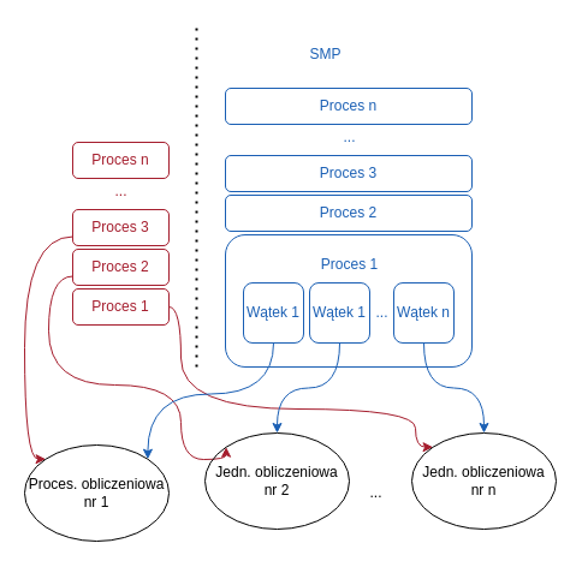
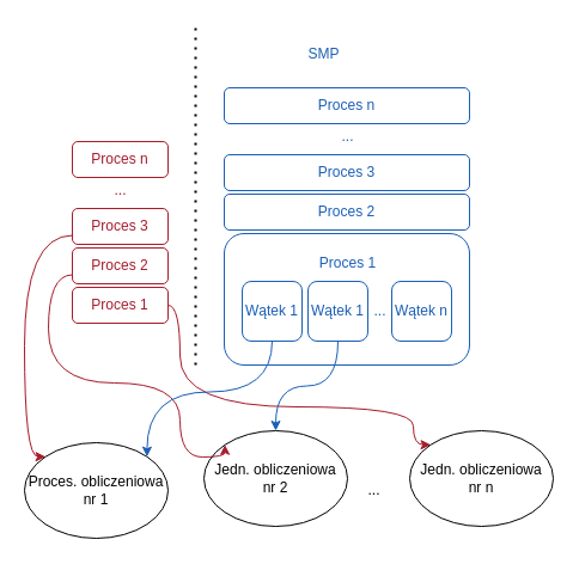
- <mxCell id="24" style="edgeStyle=orthogonalEdgeStyle;rounded=0;orthogonalLoop=1;jettySize=auto;html=1;exitX=0.5;exitY=1;exitDx=0;exitDy=0;entryX=0.5;entryY=0;entryDx=0;entryDy=0;curved=1;strokeColor=#1a5fb4;" edge="1" parent="1" source="25" target="12"><mxGeometry relative="1" as="geometry" /></mxCell>
